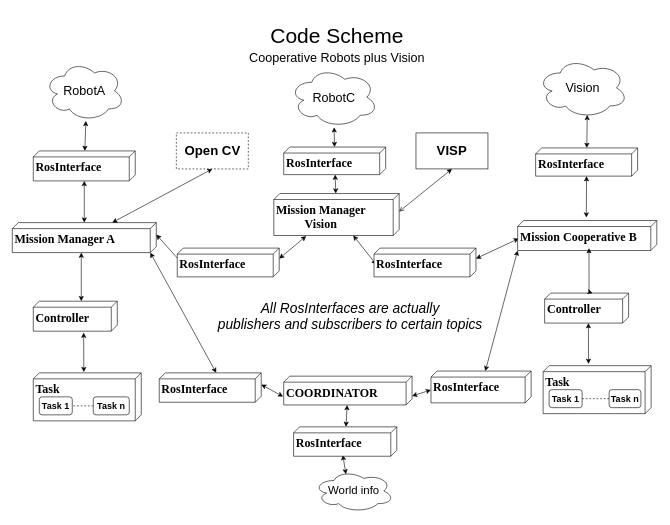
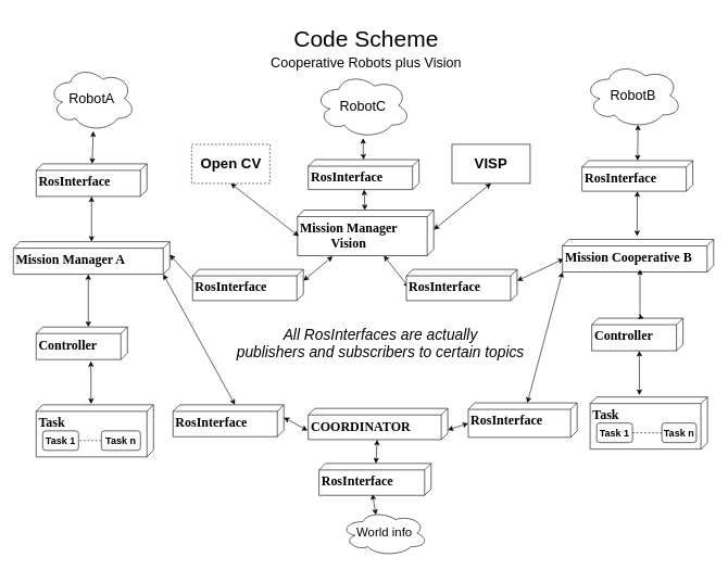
- <mxCell id="30" value="&lt;font style=&quot;font-size: 21px&quot;&gt;Vision&lt;br&gt;&lt;/font&gt;" style="ellipse;shape=cloud;whiteSpace=wrap;html=1;" parent="1" vertex="1"><mxGeometry x="896" y="96" width="150" height="100" as="geometry" /></mxCell>
+ <mxCell id="30" value="&lt;font style=&quot;font-size: 21px&quot;&gt;RobotB&lt;br&gt;&lt;/font&gt;" style="ellipse;shape=cloud;whiteSpace=wrap;html=1;" parent="1" vertex="1"><mxGeometry x="896" y="96" width="150" height="100" as="geometry" /></mxCell>
- <mxCell id="46" style="edgeStyle=none;rounded=0;orthogonalLoop=1;jettySize=auto;html=1;exitX=0.5;exitY=1;exitDx=0;exitDy=0;startArrow=classic;startFill=1;" parent="1" source="47" target="4" edge="1"><mxGeometry relative="1" as="geometry" /></mxCell>
+ <mxCell id="46" style="edgeStyle=none;rounded=0;orthogonalLoop=1;jettySize=auto;html=1;exitX=0.5;exitY=1;exitDx=0;exitDy=0;entryX=0;entryY=0;entryDx=40;entryDy=207.0;entryPerimeter=0;startArrow=classic;startFill=1;" parent="1" source="47" target="42" edge="1"><mxGeometry relative="1" as="geometry" /></mxCell>
- <mxCell id="48" style="edgeStyle=none;rounded=0;orthogonalLoop=1;jettySize=auto;html=1;exitX=0.5;exitY=1;exitDx=0;exitDy=0;entryX=0;entryY=0;entryDx=30;entryDy=0;entryPerimeter=0;startArrow=classic;startFill=1;endArrow=open;" parent="1" source="49" target="42" edge="1"><mxGeometry relative="1" as="geometry" /></mxCell>
+ <mxCell id="48" style="edgeStyle=none;rounded=0;orthogonalLoop=1;jettySize=auto;html=1;exitX=0.5;exitY=1;exitDx=0;exitDy=0;entryX=0;entryY=0;entryDx=30;entryDy=0;entryPerimeter=0;startArrow=classic;startFill=1;" parent="1" source="49" target="42" edge="1"><mxGeometry relative="1" as="geometry" /></mxCell>
